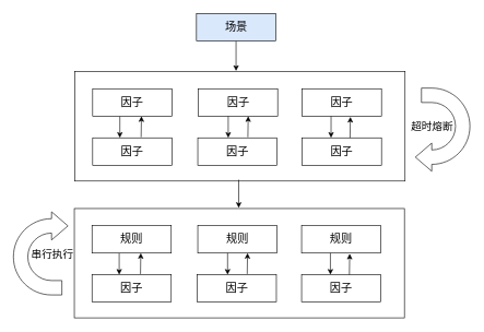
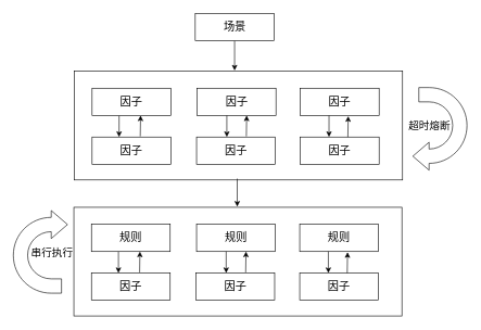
- <mxCell id="3" value="&lt;font style=&quot;font-size: 17px;&quot;&gt;场景&lt;/font&gt;" style="rounded=0;whiteSpace=wrap;html=1;fillColor=#dae8fc;" vertex="1" parent="1"><mxGeometry x="299.5" y="20" width="121" height="42" as="geometry" /></mxCell>
+ <mxCell id="3" value="&lt;font style=&quot;font-size: 17px;&quot;&gt;场景&lt;/font&gt;" style="rounded=0;whiteSpace=wrap;html=1;" vertex="1" parent="1"><mxGeometry x="299.5" y="20" width="121" height="42" as="geometry" /></mxCell>
